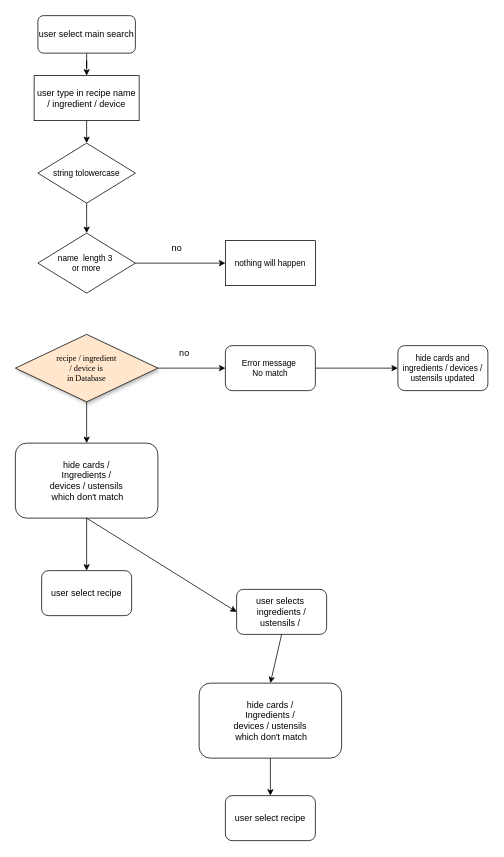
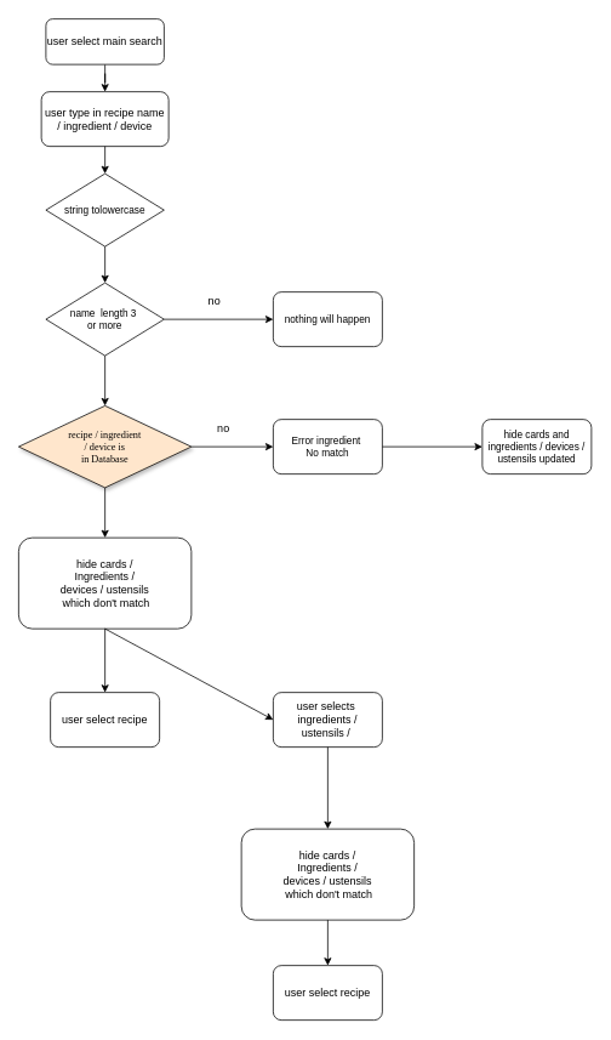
- <mxCell id="4" value="user type in recipe name / ingredient / device" style="whiteSpace=wrap;html=1;rounded=0;" parent="1" vertex="1"><mxGeometry x="45" y="100" width="140" height="60" as="geometry" /></mxCell>
+ <mxCell id="4" value="user type in recipe name / ingredient / device" style="rounded=1;whiteSpace=wrap;html=1;" parent="1" vertex="1"><mxGeometry x="45" y="100" width="140" height="60" as="geometry" /></mxCell>
- <mxCell id="10" value="nothing will happen" style="whiteSpace=wrap;html=1;fontSize=11;rounded=0;" parent="1" vertex="1"><mxGeometry x="300" y="320" width="120" height="60" as="geometry" /></mxCell>
+ <mxCell id="10" value="nothing will happen" style="rounded=1;whiteSpace=wrap;html=1;fontSize=11;" parent="1" vertex="1"><mxGeometry x="300" y="320" width="120" height="60" as="geometry" /></mxCell>
+ <mxCell id="15" value="" style="endArrow=classic;html=1;rounded=0;exitX=0.5;exitY=1;exitDx=0;exitDy=0;" edge="1" parent="1" source="8" target="9"><mxGeometry width="50" height="50" relative="1" as="geometry"><mxPoint x="420" y="440" as="sourcePoint" /><mxPoint x="470" y="390" as="targetPoint" /></mxGeometry></mxCell>
- <mxCell id="5" value="Error message&amp;nbsp;&lt;br&gt;No match" style="rounded=1;whiteSpace=wrap;html=1;fontSize=11;" parent="1" vertex="1"><mxGeometry x="300" y="460" width="120" height="60" as="geometry" /></mxCell>
+ <mxCell id="5" value="Error ingredient&amp;nbsp;&lt;br&gt;No match" style="rounded=1;whiteSpace=wrap;html=1;fontSize=11;" parent="1" vertex="1"><mxGeometry x="300" y="460" width="120" height="60" as="geometry" /></mxCell>
- <mxCell id="22" value="user selects&amp;nbsp;&lt;br&gt;ingredients /&lt;br&gt;ustensils /&amp;nbsp;" style="rounded=1;whiteSpace=wrap;html=1;" vertex="1" parent="1"><mxGeometry x="315" y="785" width="120" height="60" as="geometry" /></mxCell>
+ <mxCell id="22" value="user selects&amp;nbsp;&lt;br&gt;ingredients /&lt;br&gt;ustensils /&amp;nbsp;" style="rounded=1;whiteSpace=wrap;html=1;" vertex="1" parent="1"><mxGeometry x="300" y="760" width="120" height="60" as="geometry" /></mxCell>
